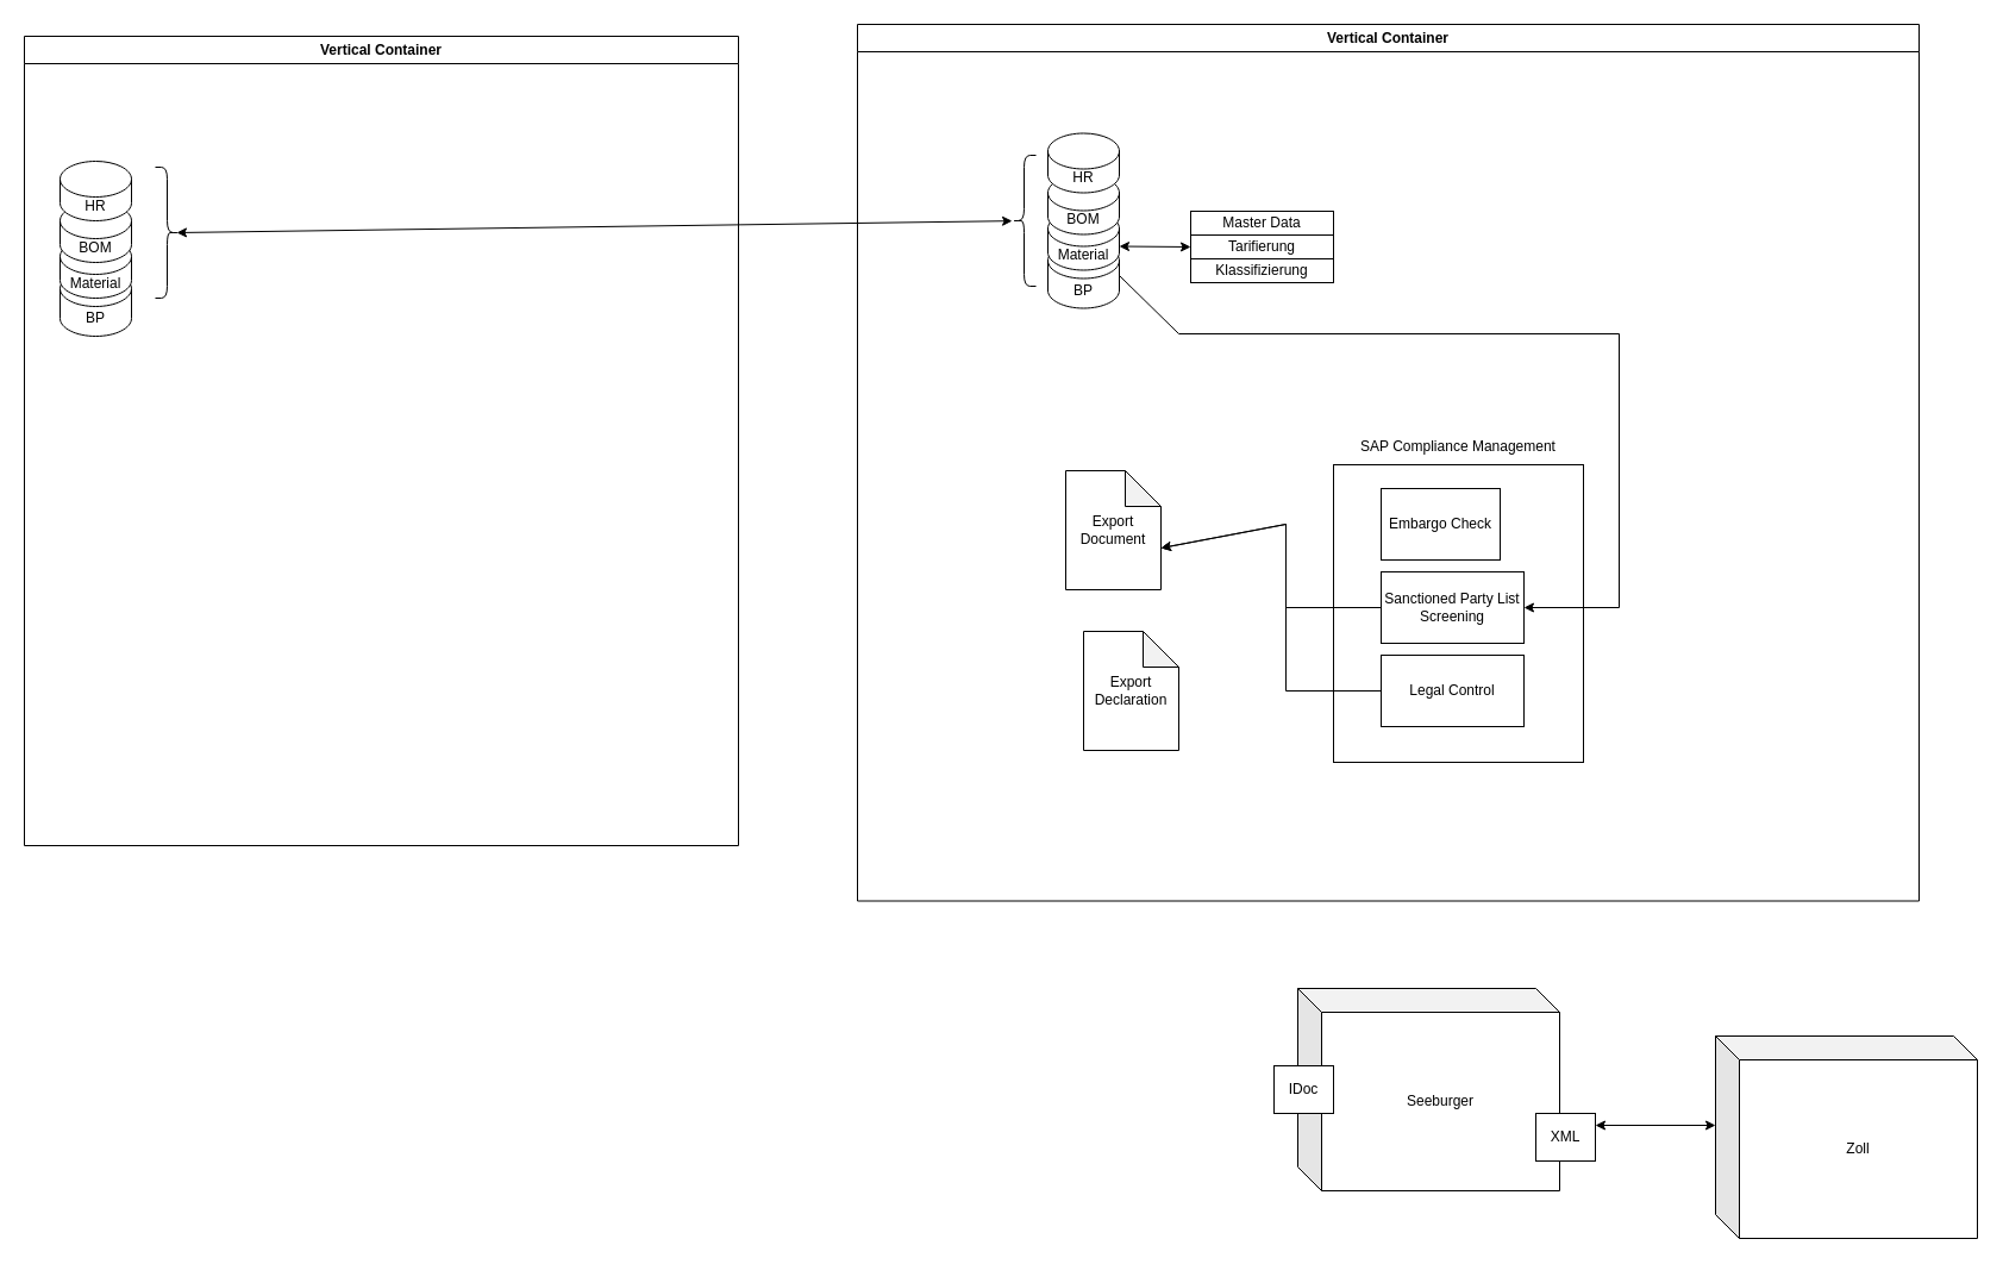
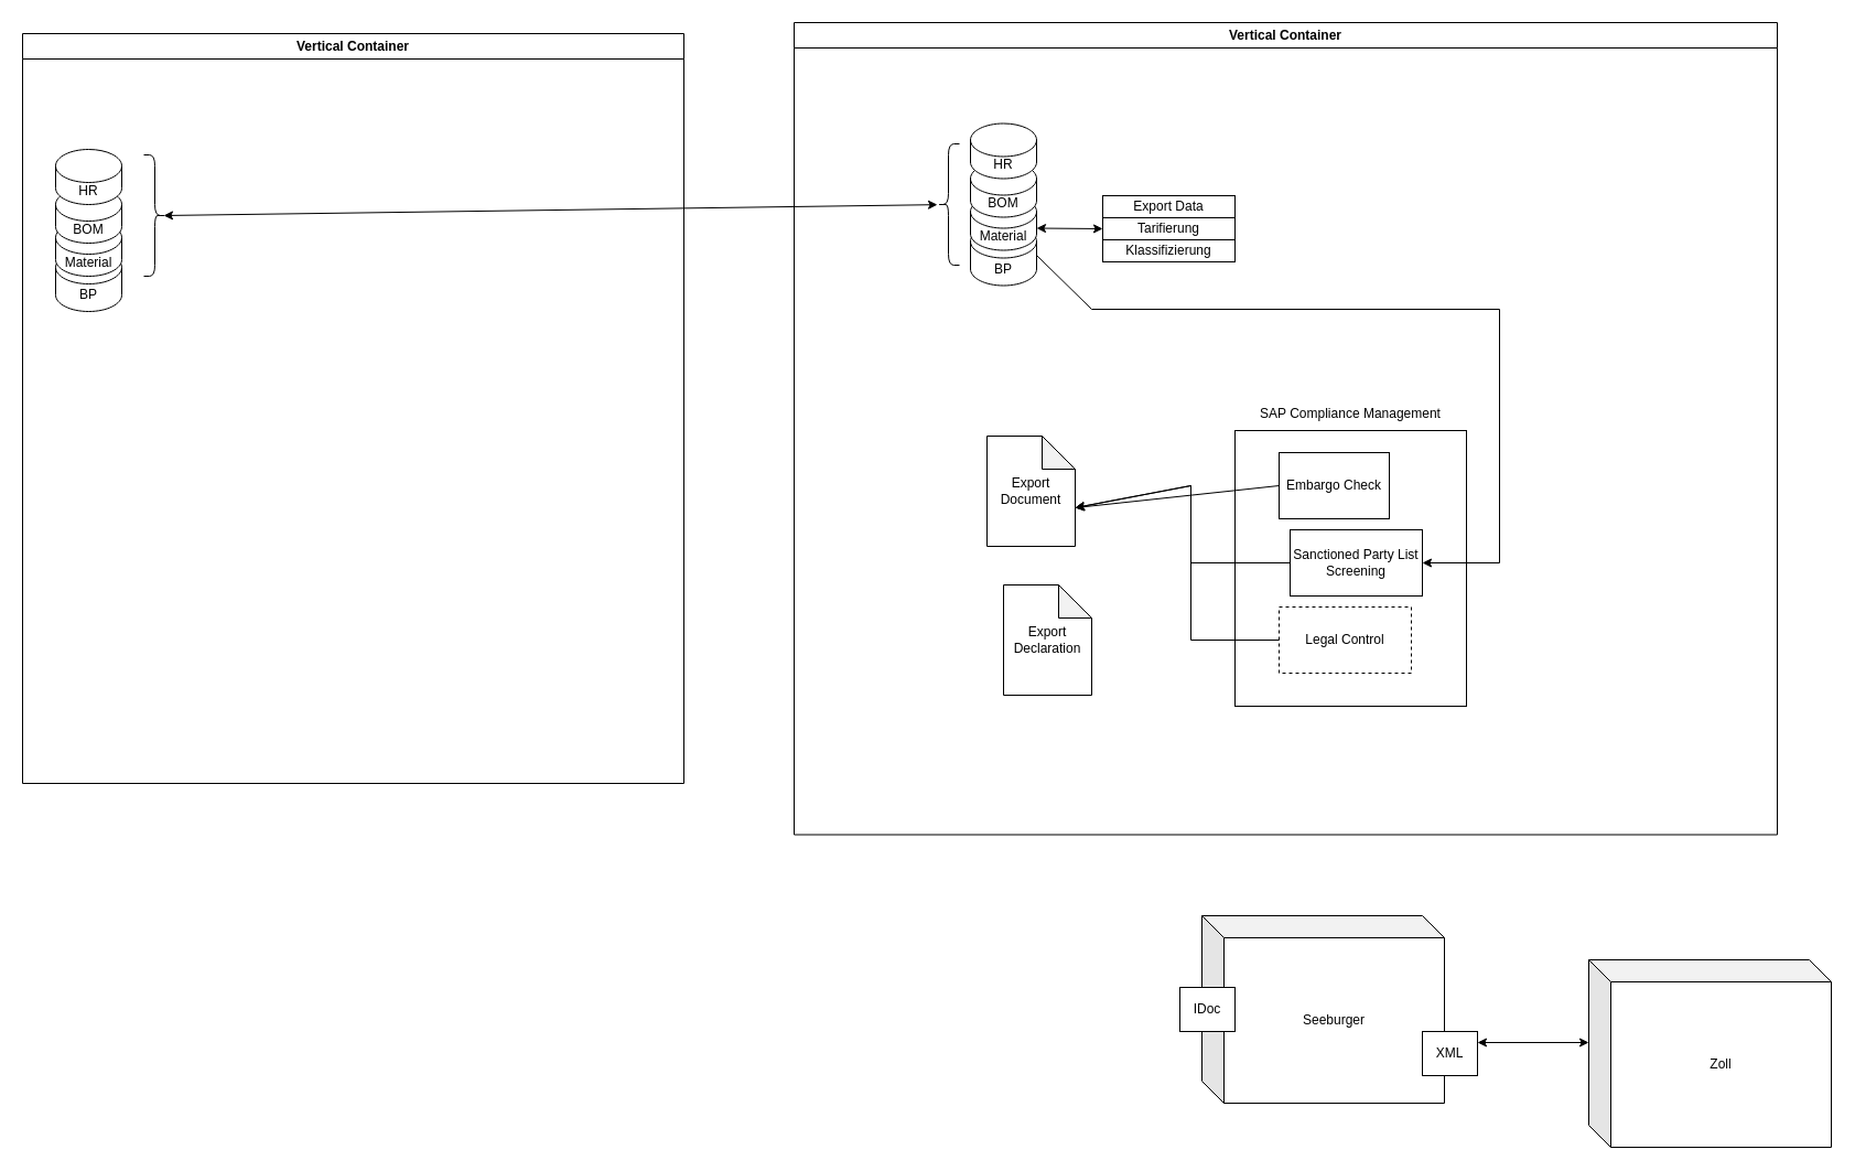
- <mxCell id="28" value="Master Data" style="rounded=0;whiteSpace=wrap;html=1;" vertex="1" parent="1"><mxGeometry x="1000" y="177" width="120" height="20" as="geometry" /></mxCell>
+ <mxCell id="28" value="Export Data" style="rounded=0;whiteSpace=wrap;html=1;" vertex="1" parent="1"><mxGeometry x="1000" y="177" width="120" height="20" as="geometry" /></mxCell>
+ <mxCell id="17" value="" style="endArrow=classic;html=1;rounded=0;exitX=0;exitY=0.5;exitDx=0;exitDy=0;entryX=0;entryY=0;entryDx=80;entryDy=65;entryPerimeter=0;" edge="1" parent="2" source="5" target="16"><mxGeometry width="50" height="50" relative="1" as="geometry"><mxPoint x="300" y="360" as="sourcePoint" /><mxPoint x="350" y="310" as="targetPoint" /></mxGeometry></mxCell>
- <mxCell id="6" value="Sanctioned Party List Screening" style="rounded=0;whiteSpace=wrap;html=1;" vertex="1" parent="2"><mxGeometry x="440" y="460" width="120" height="60" as="geometry" /></mxCell>
+ <mxCell id="6" value="Sanctioned Party List Screening" style="rounded=0;whiteSpace=wrap;html=1;" vertex="1" parent="2"><mxGeometry x="450" y="460" width="120" height="60" as="geometry" /></mxCell>
- <mxCell id="7" value="Legal Control" style="rounded=0;whiteSpace=wrap;html=1;" vertex="1" parent="2"><mxGeometry x="440" y="530" width="120" height="60" as="geometry" /></mxCell>
+ <mxCell id="7" value="Legal Control" style="rounded=0;whiteSpace=wrap;html=1;dashed=1;" vertex="1" parent="2"><mxGeometry x="440" y="530" width="120" height="60" as="geometry" /></mxCell>
